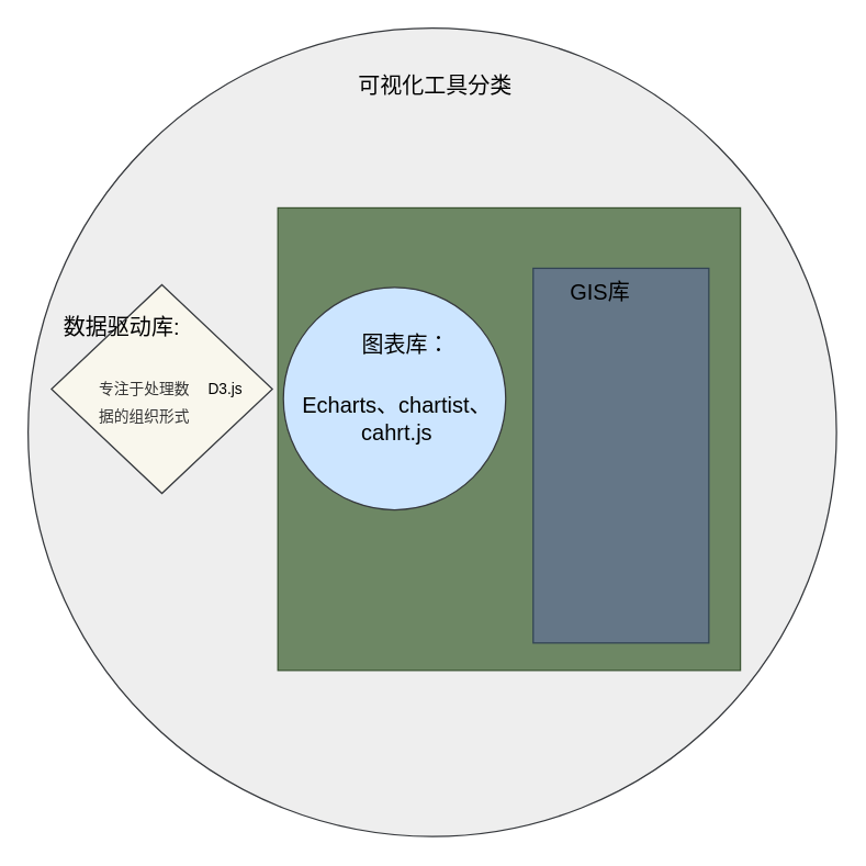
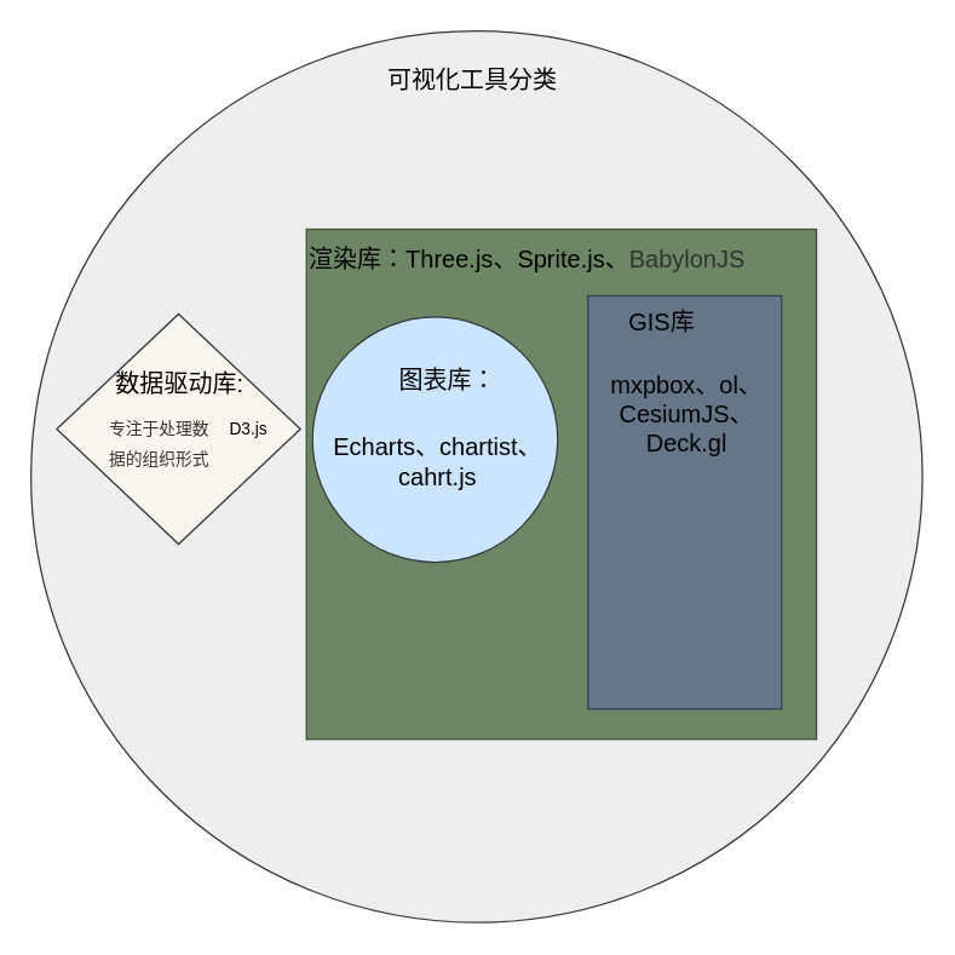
- <mxCell id="3" value="可视化工具分类" style="text;html=1;strokeColor=none;fillColor=none;align=center;verticalAlign=middle;whiteSpace=wrap;rounded=0;fontSize=16;" vertex="1" parent="1"><mxGeometry x="127" y="46" width="380" height="31" as="geometry" /></mxCell>
+ <mxCell id="3" value="可视化工具分类" style="text;html=1;strokeColor=none;fillColor=none;align=center;verticalAlign=middle;whiteSpace=wrap;rounded=0;fontSize=16;" vertex="1" parent="1"><mxGeometry x="122" y="36" width="380" height="31" as="geometry" /></mxCell>
+ <mxCell id="8" value="渲染库：Three.js、Sprite.js、&lt;span style=&quot;color: rgb(51 , 51 , 51) ; font-family: &amp;#34;pingfang sc&amp;#34; , &amp;#34;avenir&amp;#34; , &amp;#34;tahoma&amp;#34; , &amp;#34;arial&amp;#34; , &amp;#34;lantinghei sc&amp;#34; , &amp;#34;microsoft yahei&amp;#34; , &amp;#34;hiragino sans gb&amp;#34; , &amp;#34;microsoft sans serif&amp;#34; , &amp;#34;wenquanyi micro hei&amp;#34; , &amp;#34;helvetica&amp;#34; , sans-serif&quot;&gt;BabylonJS&lt;/span&gt;" style="text;html=1;strokeColor=none;fillColor=none;align=left;verticalAlign=middle;whiteSpace=wrap;rounded=0;fontSize=16;" vertex="1" parent="1"><mxGeometry x="202" y="154" width="308" height="34" as="geometry" /></mxCell>
- <mxCell id="5" value="数据驱动库:" style="text;html=1;strokeColor=none;fillColor=none;align=center;verticalAlign=middle;whiteSpace=wrap;rounded=0;fontSize=16;" vertex="1" parent="1"><mxGeometry x="43" y="226" width="91" height="23" as="geometry" /></mxCell>
+ <mxCell id="5" value="数据驱动库:" style="text;html=1;strokeColor=none;fillColor=none;align=center;verticalAlign=middle;whiteSpace=wrap;rounded=0;fontSize=16;" vertex="1" parent="1"><mxGeometry x="73" y="241" width="91" height="23" as="geometry" /></mxCell>
+ <mxCell id="14" value="mxpbox、ol、CesiumJS、&lt;br&gt;Deck.gl" style="text;html=1;strokeColor=none;fillColor=none;align=center;verticalAlign=middle;whiteSpace=wrap;rounded=0;fontSize=16;" vertex="1" parent="1"><mxGeometry x="400" y="241" width="107" height="64" as="geometry" /></mxCell>
